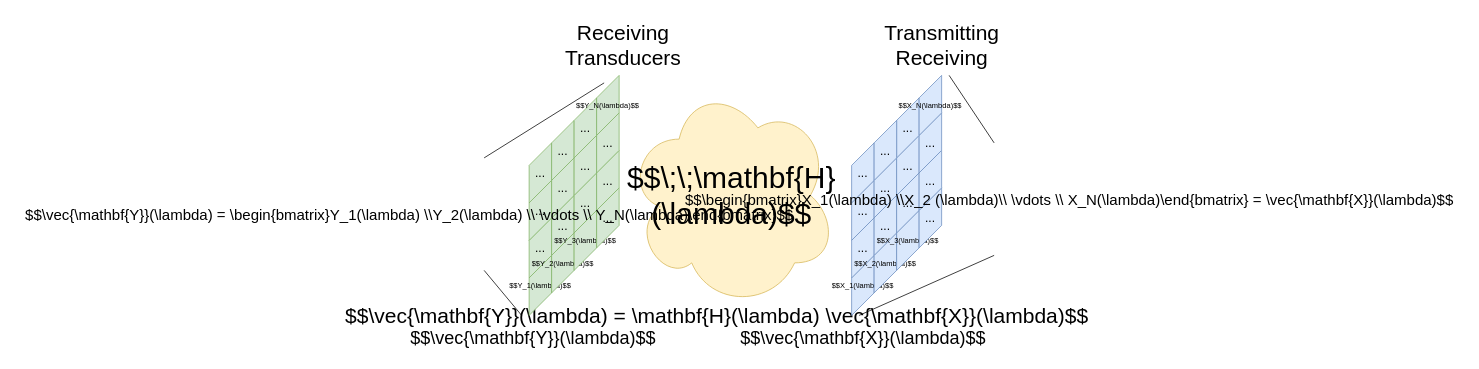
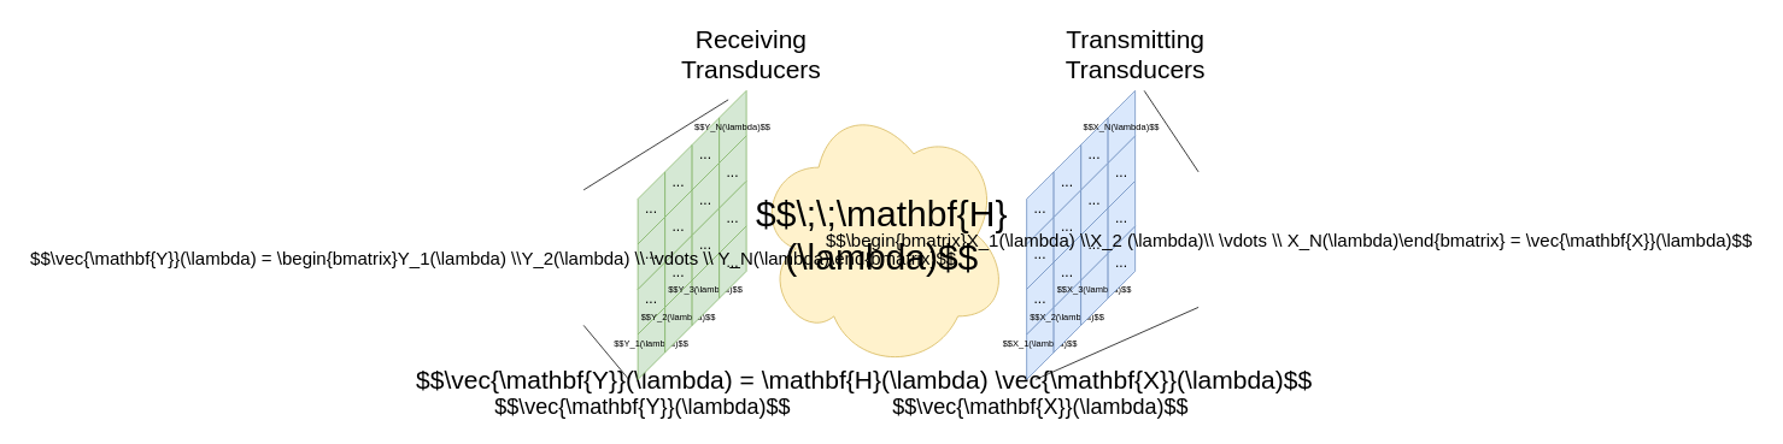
- <mxCell id="45" value="Transmitting&lt;br&gt;Receiving" style="text;html=1;align=center;verticalAlign=middle;resizable=0;points=[];autosize=1;strokeColor=none;fillColor=none;fontSize=28;" vertex="1" parent="1"><mxGeometry x="1165" y="20" width="180" height="80" as="geometry" /></mxCell>
+ <mxCell id="45" value="Transmitting&lt;br&gt;Transducers" style="text;html=1;align=center;verticalAlign=middle;resizable=0;points=[];autosize=1;strokeColor=none;fillColor=none;fontSize=28;" vertex="1" parent="1"><mxGeometry x="1165" y="20" width="180" height="80" as="geometry" /></mxCell>
